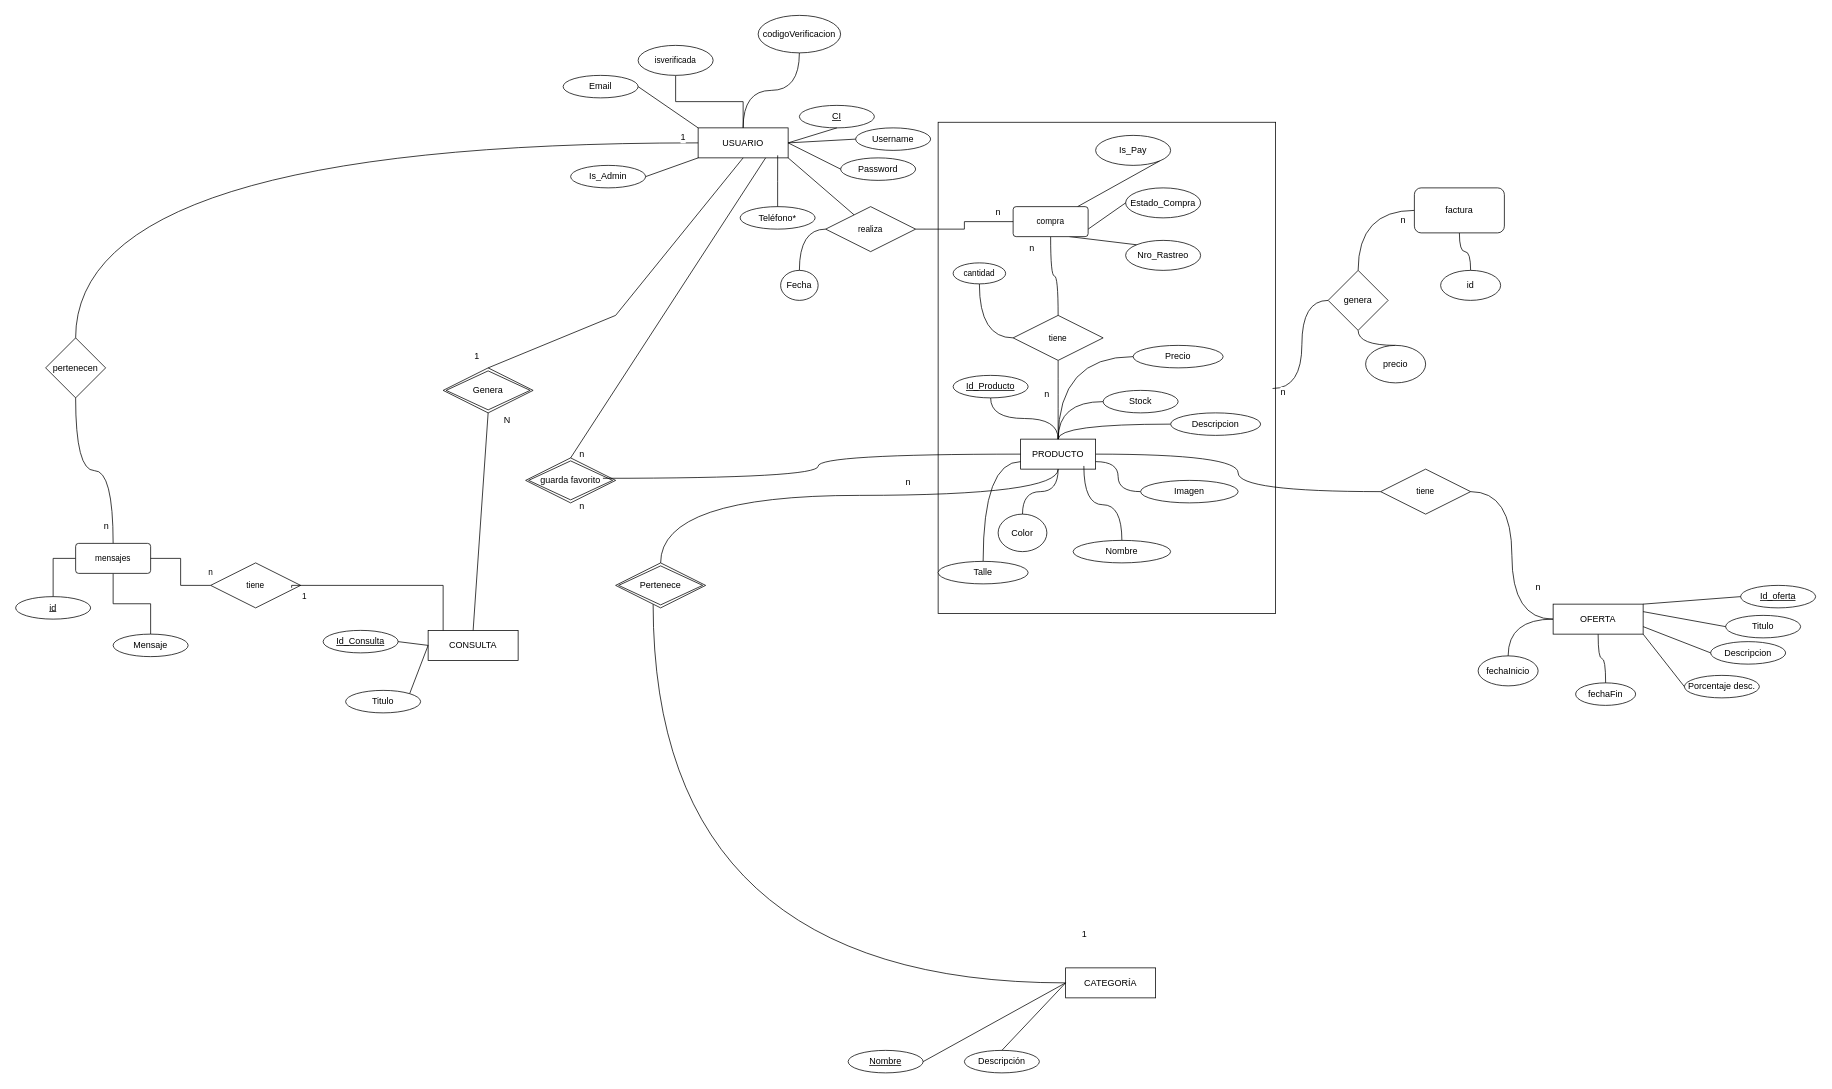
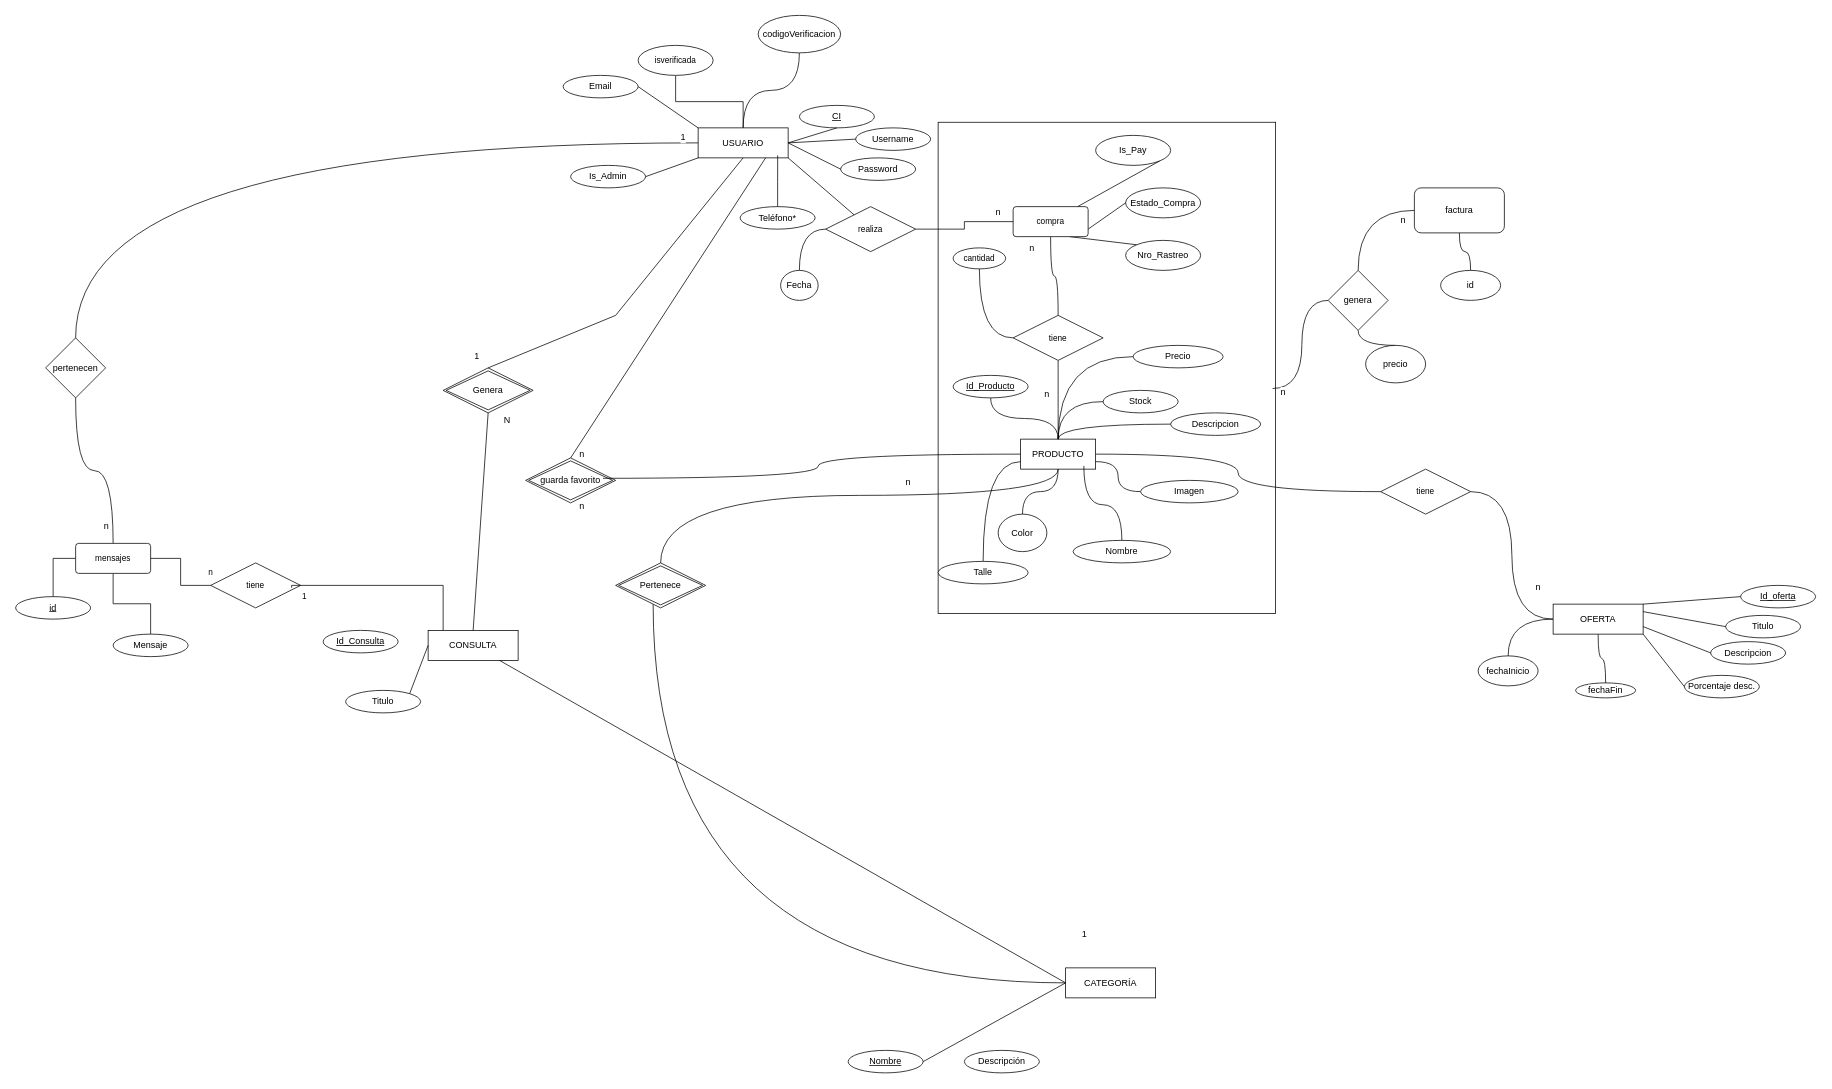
- <mxCell id="120" value="cantidad" style="ellipse;whiteSpace=wrap;html=1;fontSize=11;labelBackgroundColor=default;" vertex="1" parent="1"><mxGeometry x="1270" y="350" width="70" height="28" as="geometry" /></mxCell>
+ <mxCell id="120" value="cantidad" style="ellipse;whiteSpace=wrap;html=1;fontSize=11;labelBackgroundColor=default;" vertex="1" parent="1"><mxGeometry x="1270" y="330" width="70" height="28" as="geometry" /></mxCell>
- <mxCell id="46" value="" style="endArrow=none;html=1;rounded=0;exitX=1;exitY=0.5;exitDx=0;exitDy=0;entryX=0;entryY=0.5;entryDx=0;entryDy=0;" parent="1" source="44" target="7" edge="1"><mxGeometry relative="1" as="geometry"><mxPoint x="640" y="690" as="sourcePoint" /><mxPoint x="640" y="850" as="targetPoint" /></mxGeometry></mxCell>
- <mxCell id="106" value="fechaFin" style="ellipse;whiteSpace=wrap;html=1;strokeColor=default;align=center;verticalAlign=middle;fontFamily=Helvetica;fontSize=12;fontColor=default;labelBackgroundColor=default;fillColor=default;" vertex="1" parent="1"><mxGeometry x="2100" y="910" width="80" height="30" as="geometry" /></mxCell>
+ <mxCell id="106" value="fechaFin" style="ellipse;whiteSpace=wrap;html=1;strokeColor=default;align=center;verticalAlign=middle;fontFamily=Helvetica;fontSize=12;fontColor=default;labelBackgroundColor=default;fillColor=default;" vertex="1" parent="1"><mxGeometry x="2100" y="910" width="80" height="20" as="geometry" /></mxCell>
- <mxCell id="43" value="" style="endArrow=none;html=1;rounded=0;exitX=0;exitY=0.5;exitDx=0;exitDy=0;entryX=0.5;entryY=0;entryDx=0;entryDy=0;" parent="1" source="27" target="39" edge="1"><mxGeometry relative="1" as="geometry"><mxPoint x="1310" y="1330" as="sourcePoint" /><mxPoint x="1210" y="1365" as="targetPoint" /></mxGeometry></mxCell>
+ <mxCell id="43" value="" style="endArrow=none;html=1;rounded=0;exitX=0;exitY=0.5;exitDx=0;exitDy=0;" parent="1" source="27" target="7" edge="1"><mxGeometry relative="1" as="geometry"><mxPoint x="1310" y="1330" as="sourcePoint" /><mxPoint x="1210" y="1365" as="targetPoint" /></mxGeometry></mxCell>
